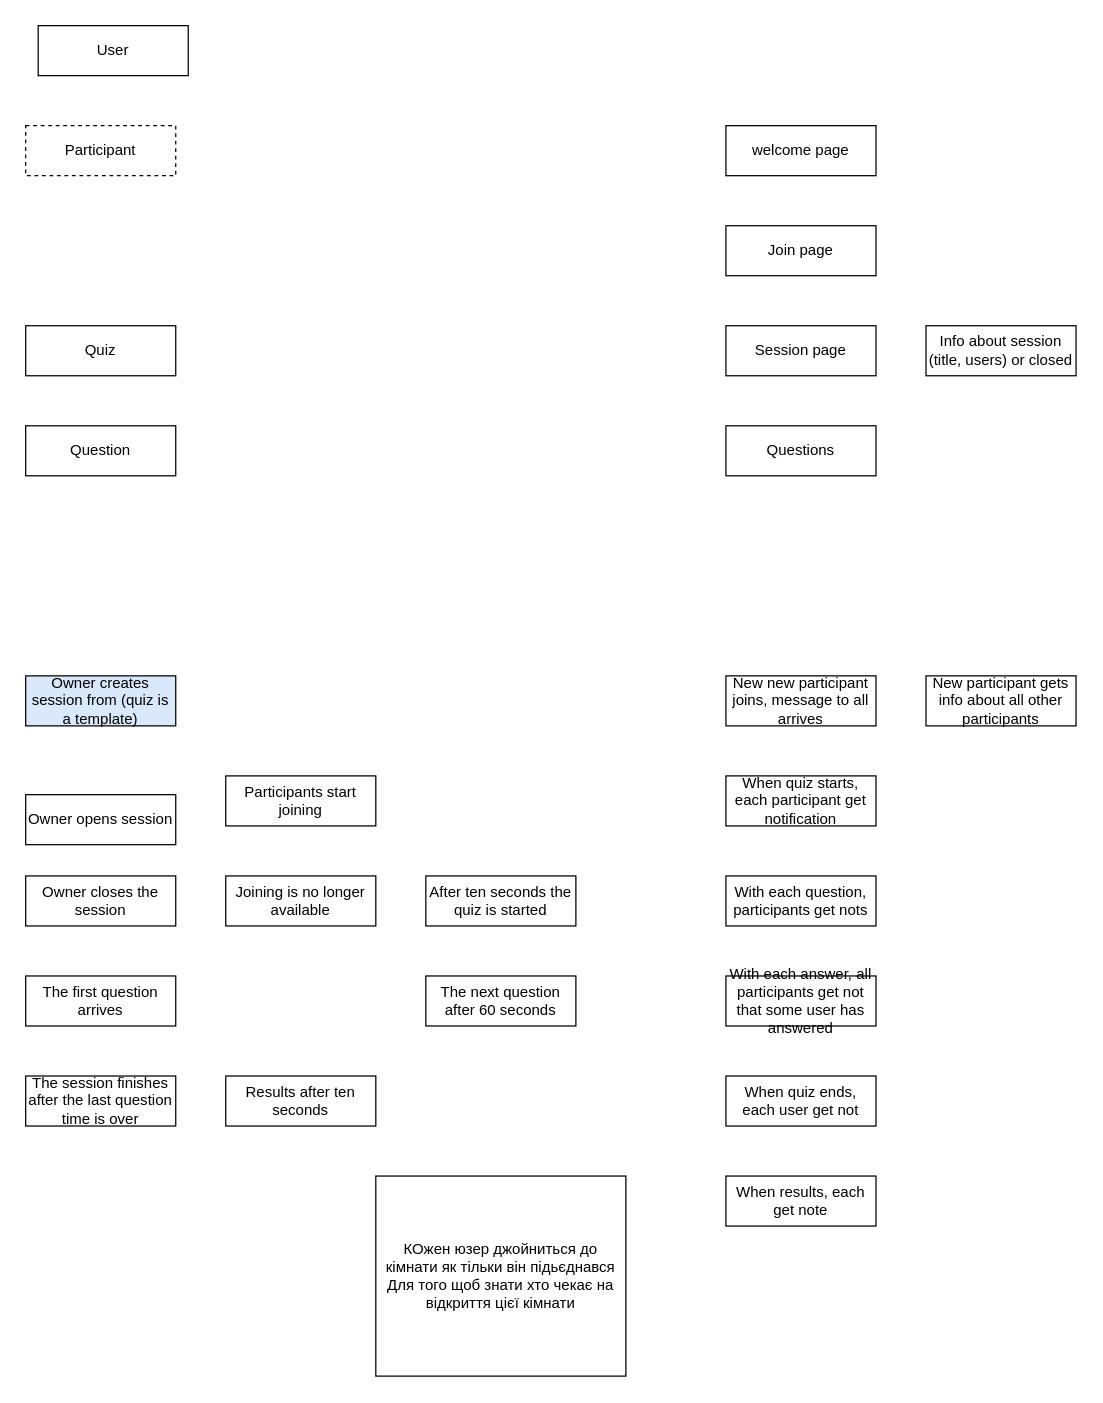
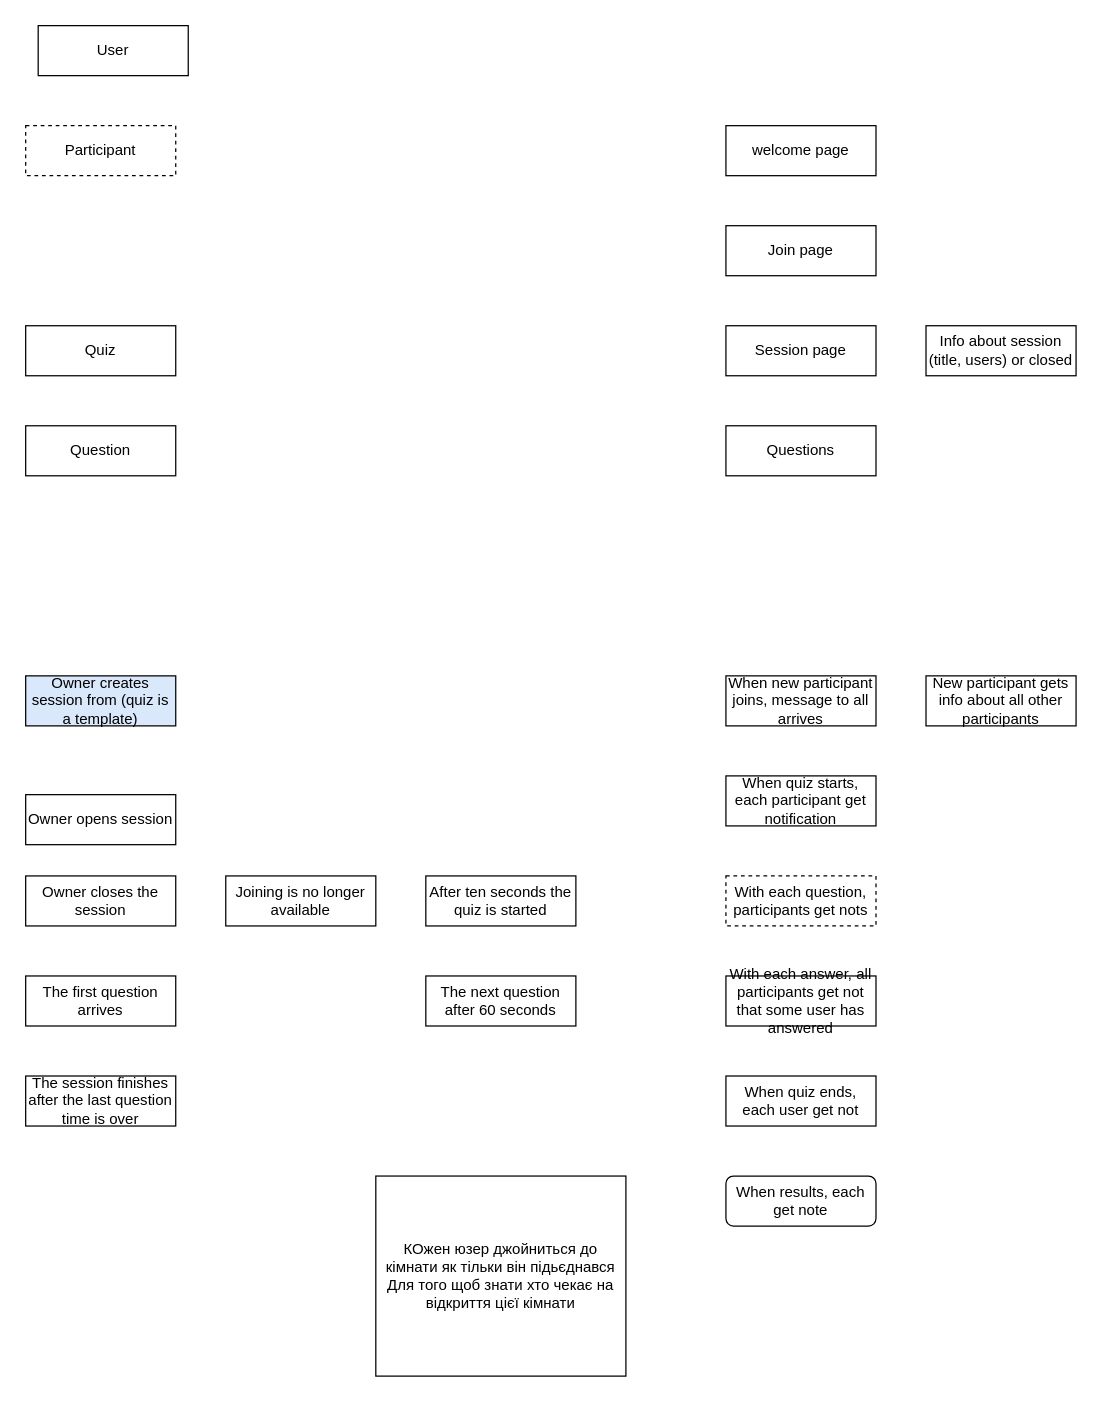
- <mxCell id="16" value="New new participant joins, message to all arrives" style="rounded=0;whiteSpace=wrap;html=1;" parent="1" vertex="1"><mxGeometry x="580" y="540" width="120" height="40" as="geometry" /></mxCell>
+ <mxCell id="16" value="When new participant joins, message to all arrives" style="rounded=0;whiteSpace=wrap;html=1;" parent="1" vertex="1"><mxGeometry x="580" y="540" width="120" height="40" as="geometry" /></mxCell>
- <mxCell id="8" value="Participants start joining" style="rounded=0;whiteSpace=wrap;html=1;" parent="1" vertex="1"><mxGeometry x="180" y="620" width="120" height="40" as="geometry" /></mxCell>
- <mxCell id="19" value="With each question, participants get nots" style="rounded=0;whiteSpace=wrap;html=1;" parent="1" vertex="1"><mxGeometry x="580" y="700" width="120" height="40" as="geometry" /></mxCell>
+ <mxCell id="19" value="With each question, participants get nots" style="rounded=0;whiteSpace=wrap;html=1;dashed=1;" parent="1" vertex="1"><mxGeometry x="580" y="700" width="120" height="40" as="geometry" /></mxCell>
- <mxCell id="15" value="Results after ten seconds" style="rounded=0;whiteSpace=wrap;html=1;" parent="1" vertex="1"><mxGeometry x="180" y="860" width="120" height="40" as="geometry" /></mxCell>
- <mxCell id="22" value="When results, each get note" style="rounded=0;whiteSpace=wrap;html=1;" parent="1" vertex="1"><mxGeometry x="580" y="940" width="120" height="40" as="geometry" /></mxCell>
+ <mxCell id="22" value="When results, each get note" style="whiteSpace=wrap;html=1;rounded=1;" parent="1" vertex="1"><mxGeometry x="580" y="940" width="120" height="40" as="geometry" /></mxCell>
